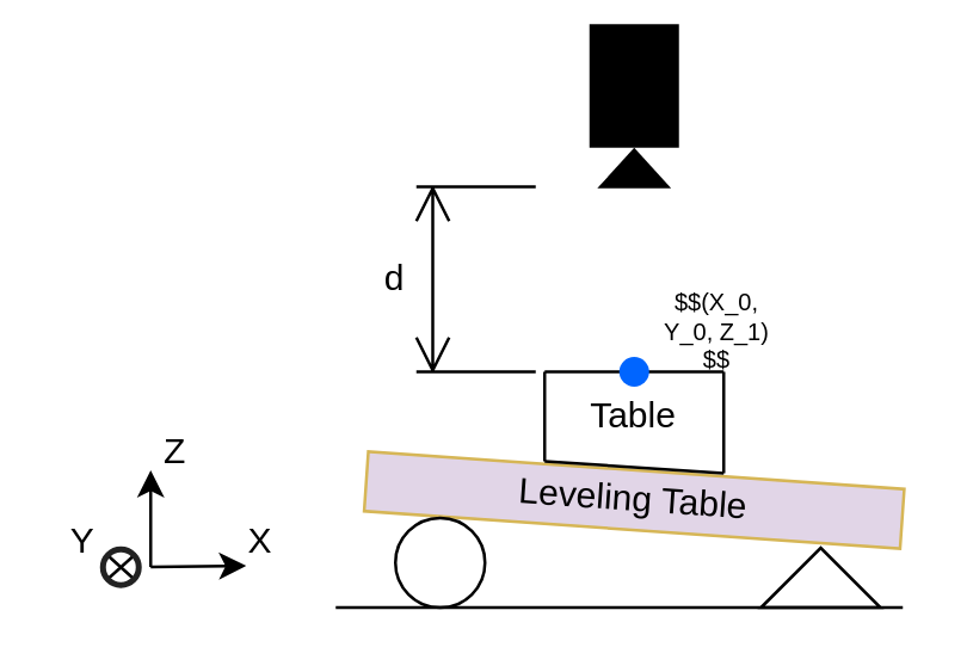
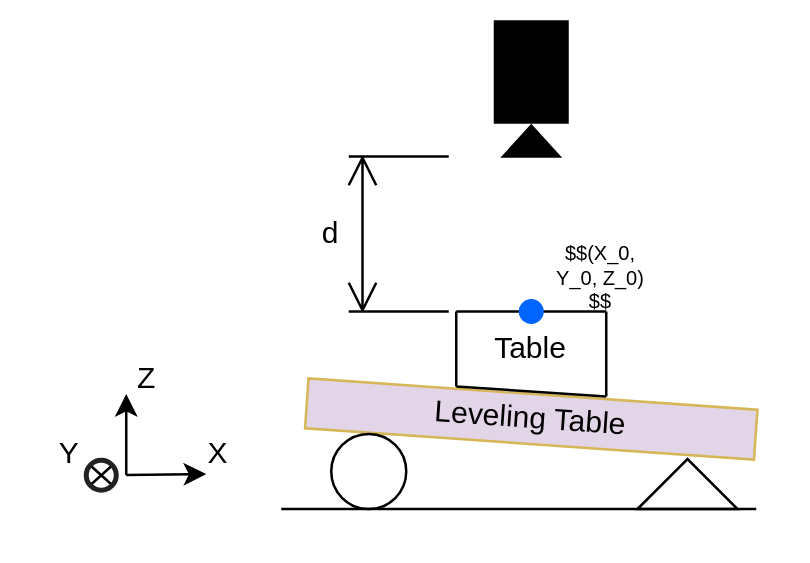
- <mxCell id="21" value="$$(X_0, Y_0, Z_1)&#10;$$" style="text;align=center;verticalAlign=middle;whiteSpace=wrap;rounded=0;fontSize=8;" parent="1" vertex="1"><mxGeometry x="217" y="103" width="46" height="16" as="geometry" /></mxCell>
+ <mxCell id="21" value="$$(X_0, Y_0, Z_0)&#10;$$" style="text;align=center;verticalAlign=middle;whiteSpace=wrap;rounded=0;fontSize=8;" parent="1" vertex="1"><mxGeometry x="217" y="103" width="46" height="16" as="geometry" /></mxCell>
